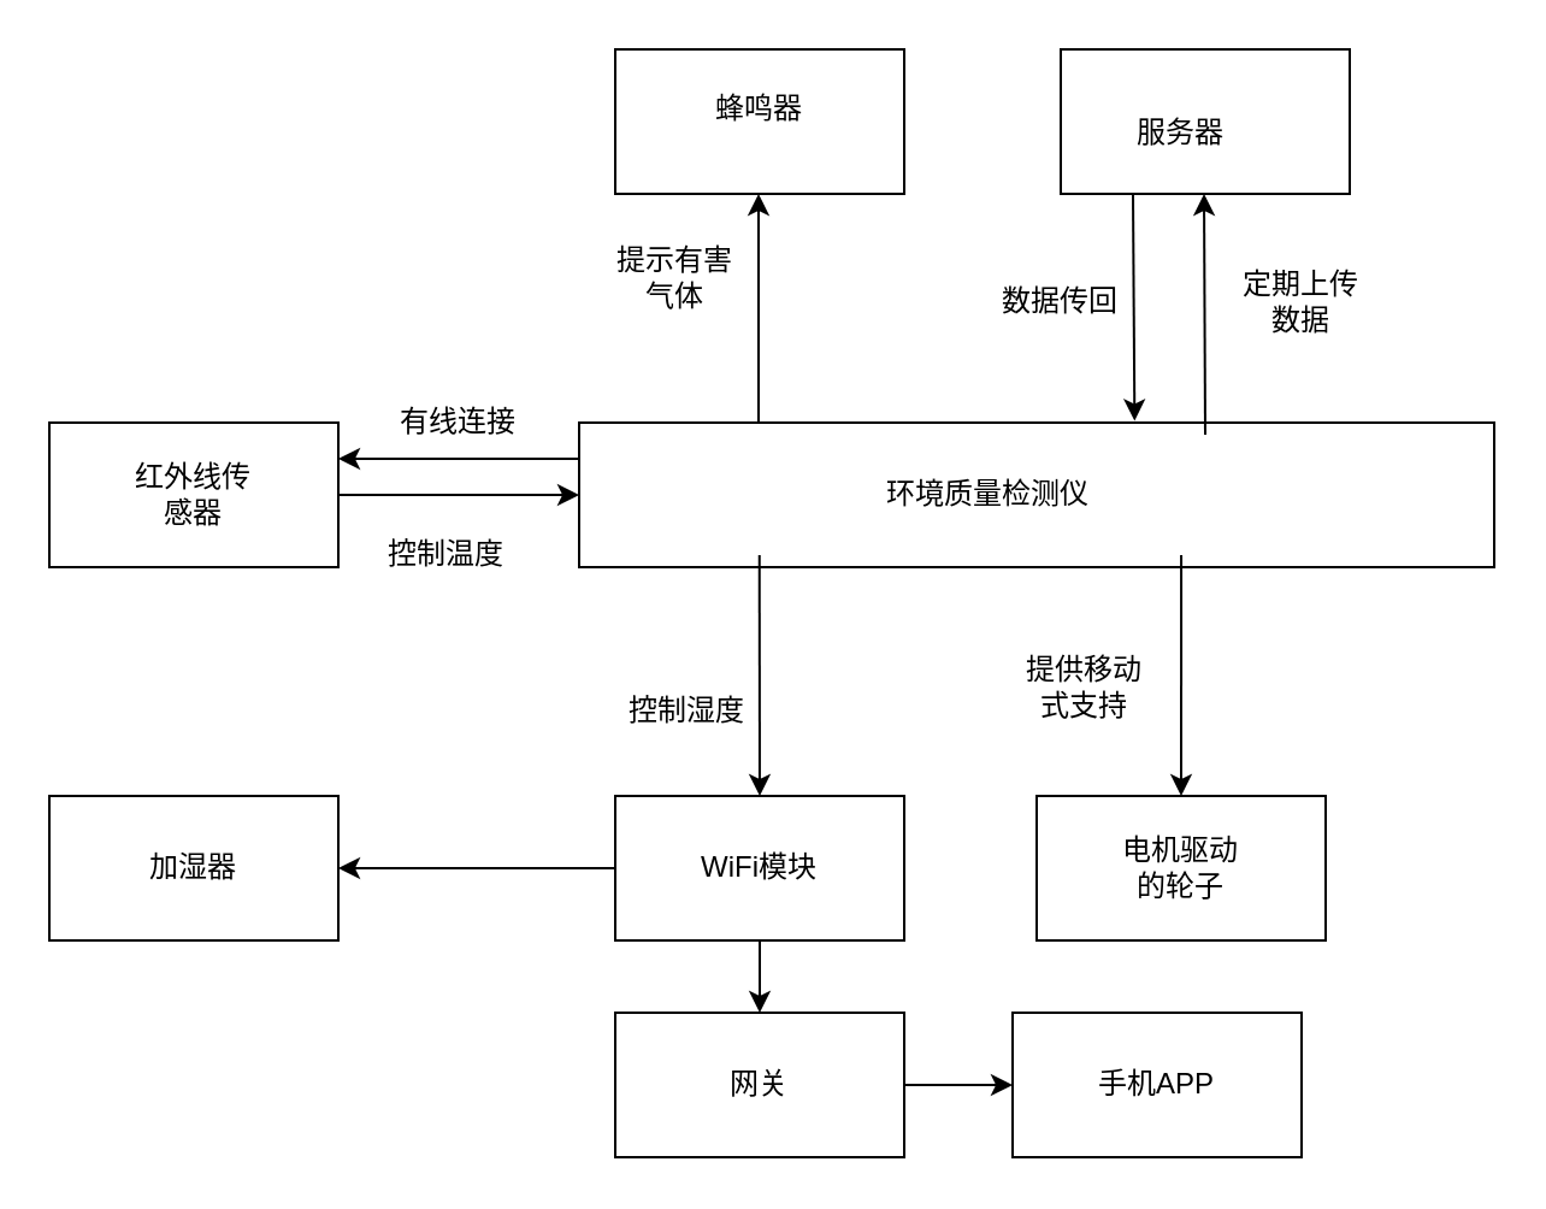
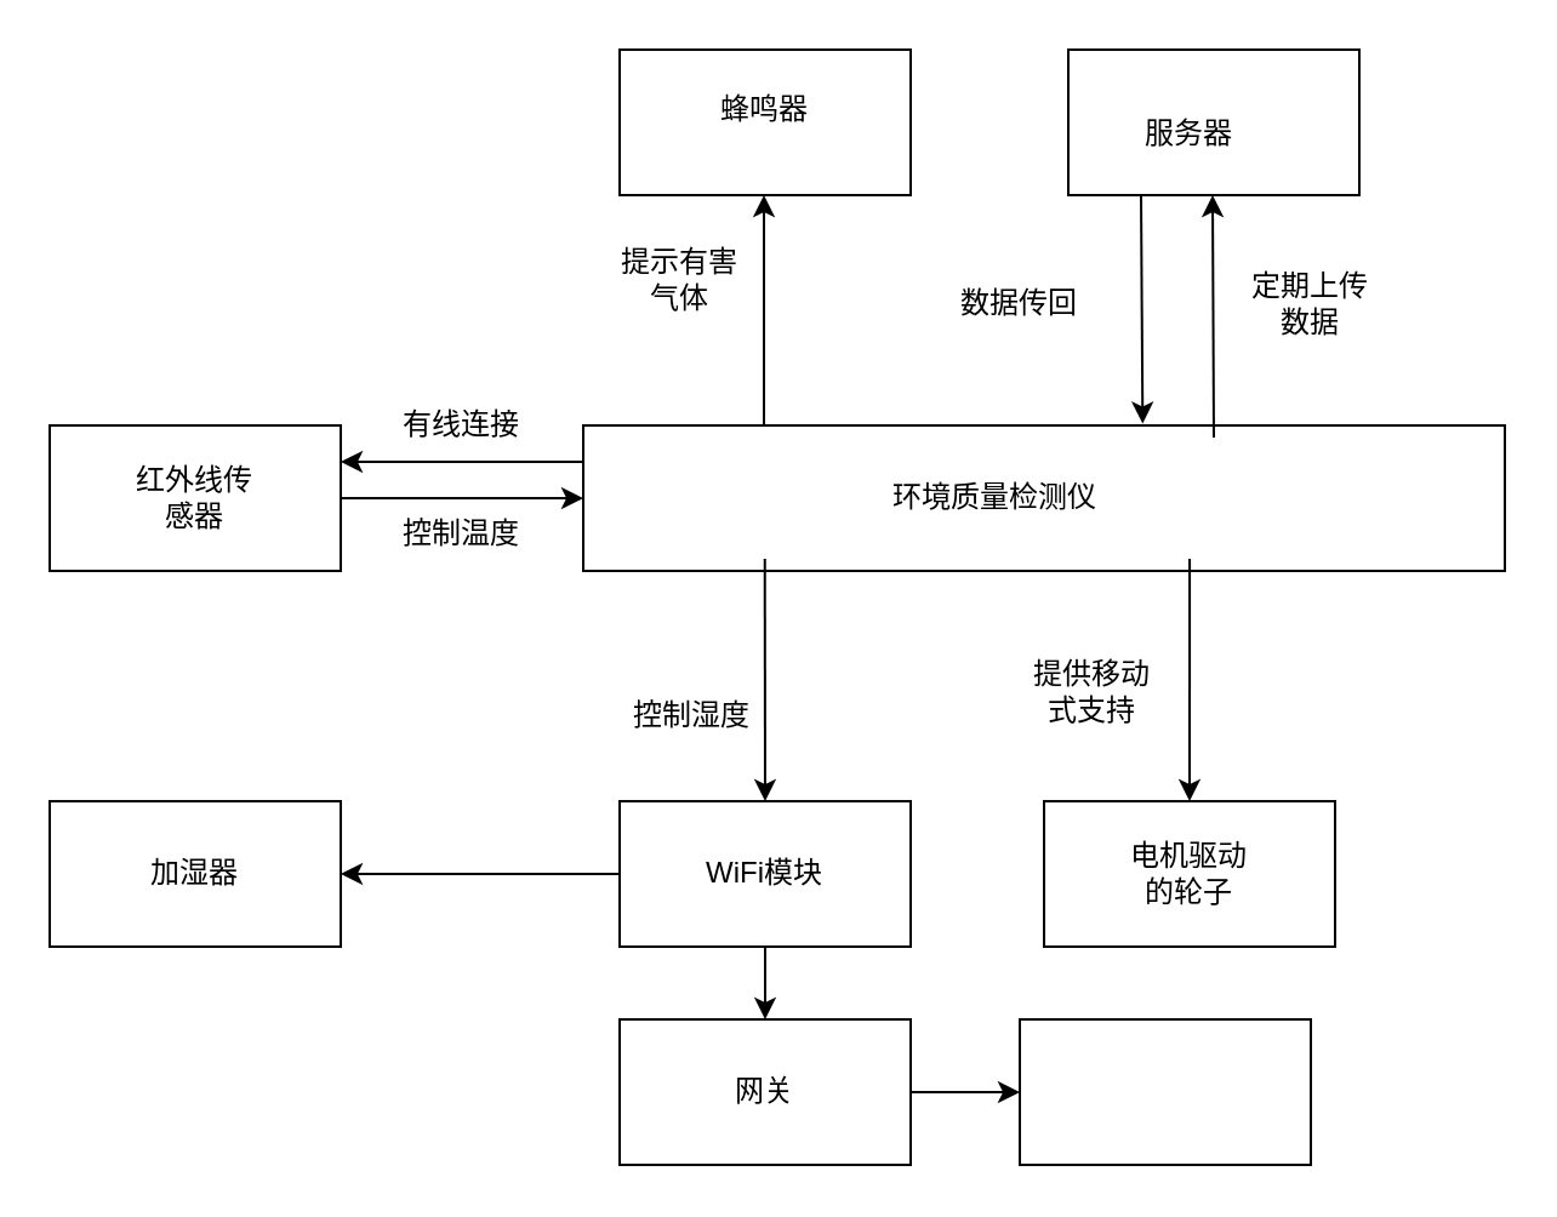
- <mxCell id="35" value="数据传回" style="text;html=1;strokeColor=none;fillColor=none;align=center;verticalAlign=middle;whiteSpace=wrap;rounded=0;" vertex="1" parent="1"><mxGeometry x="410" y="110" width="60" height="30" as="geometry" /></mxCell>
+ <mxCell id="35" value="数据传回" style="text;html=1;strokeColor=none;fillColor=none;align=center;verticalAlign=middle;whiteSpace=wrap;rounded=0;" vertex="1" parent="1"><mxGeometry x="390" y="110" width="60" height="30" as="geometry" /></mxCell>
- <mxCell id="9" value="控制温度" style="text;html=1;strokeColor=none;fillColor=none;align=center;verticalAlign=middle;whiteSpace=wrap;rounded=0;" vertex="1" parent="1"><mxGeometry x="155" y="215" width="60" height="30" as="geometry" /></mxCell>
+ <mxCell id="9" value="控制温度" style="text;html=1;strokeColor=none;fillColor=none;align=center;verticalAlign=middle;whiteSpace=wrap;rounded=0;" vertex="1" parent="1"><mxGeometry x="160" y="205" width="60" height="30" as="geometry" /></mxCell>
- <mxCell id="29" value="手机APP" style="text;html=1;strokeColor=none;fillColor=none;align=center;verticalAlign=middle;whiteSpace=wrap;rounded=0;" vertex="1" parent="1"><mxGeometry x="450" y="435" width="60" height="30" as="geometry" /></mxCell>
